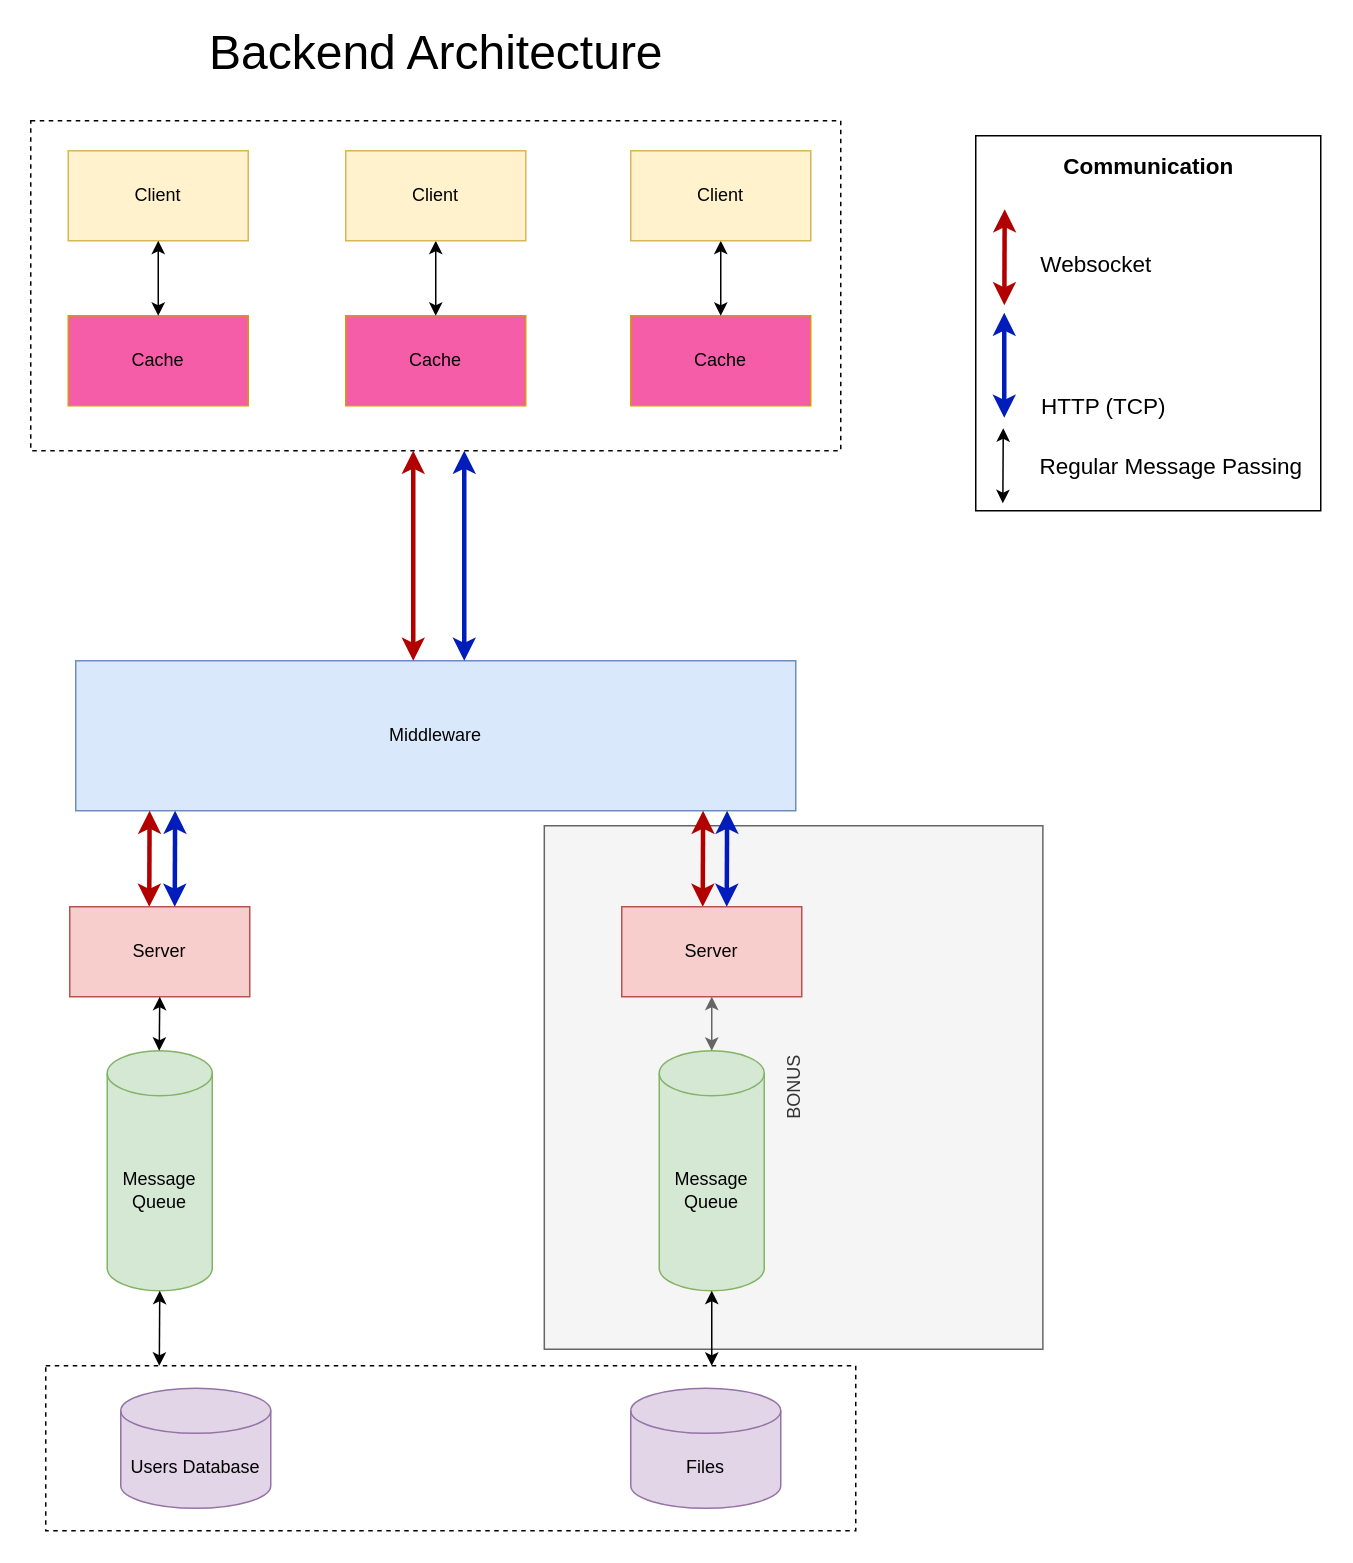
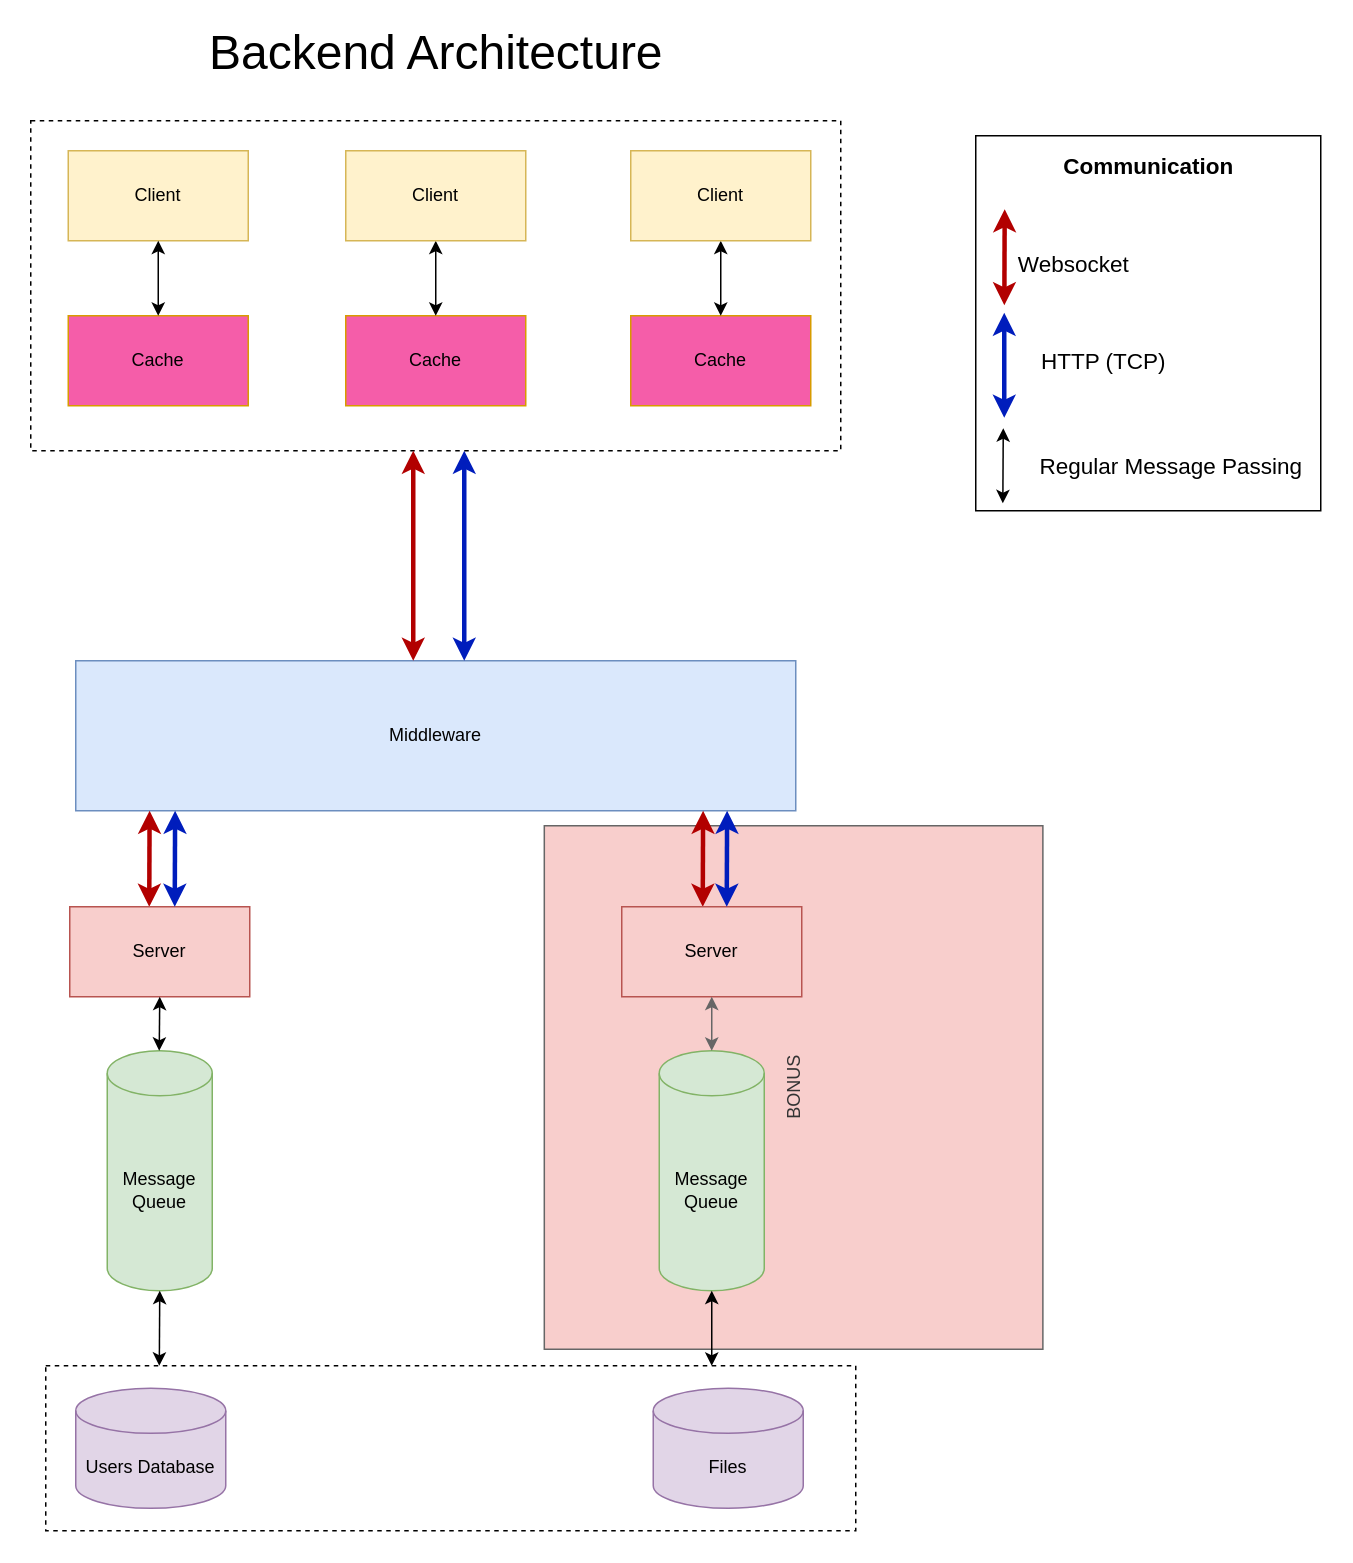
- <mxCell id="31" value="&lt;font style=&quot;font-size: 15px;&quot;&gt;Websocket&lt;/font&gt;" style="text;html=1;align=center;verticalAlign=middle;resizable=0;points=[];autosize=1;strokeColor=none;fillColor=none;fontSize=32;" vertex="1" parent="1"><mxGeometry x="685" y="145" width="90" height="50" as="geometry" /></mxCell>
+ <mxCell id="31" value="&lt;font style=&quot;font-size: 15px;&quot;&gt;Websocket&lt;/font&gt;" style="text;html=1;align=center;verticalAlign=middle;resizable=0;points=[];autosize=1;strokeColor=none;fillColor=none;fontSize=32;" vertex="1" parent="1"><mxGeometry x="670" y="145" width="90" height="50" as="geometry" /></mxCell>
- <mxCell id="37" value="&lt;font style=&quot;font-size: 15px;&quot;&gt;HTTP (TCP)&lt;/font&gt;" style="text;html=1;align=center;verticalAlign=middle;resizable=0;points=[];autosize=1;strokeColor=none;fillColor=none;fontSize=32;" vertex="1" parent="1"><mxGeometry x="685" y="240" width="100" height="50" as="geometry" /></mxCell>
+ <mxCell id="37" value="&lt;font style=&quot;font-size: 15px;&quot;&gt;HTTP (TCP)&lt;/font&gt;" style="text;html=1;align=center;verticalAlign=middle;resizable=0;points=[];autosize=1;strokeColor=none;fillColor=none;fontSize=32;" vertex="1" parent="1"><mxGeometry x="685" y="210" width="100" height="50" as="geometry" /></mxCell>
- <mxCell id="3" value="BONUS" style="rounded=0;whiteSpace=wrap;html=1;rotation=-90;fillColor=#f5f5f5;fontColor=#333333;strokeColor=#666666;" vertex="1" parent="1"><mxGeometry x="354.06" y="558.31" width="349" height="332.38" as="geometry" /></mxCell>
+ <mxCell id="3" value="BONUS" style="rounded=0;whiteSpace=wrap;html=1;rotation=-90;fillColor=#f8cecc;fontColor=#333333;strokeColor=#666666;" vertex="1" parent="1"><mxGeometry x="354.06" y="558.31" width="349" height="332.38" as="geometry" /></mxCell>
- <mxCell id="11" value="Users Database" style="shape=cylinder3;whiteSpace=wrap;html=1;boundedLbl=1;backgroundOutline=1;size=15;fillColor=#e1d5e7;strokeColor=#9673a6;" vertex="1" parent="1"><mxGeometry x="80" y="925" width="100" height="80" as="geometry" /></mxCell>
+ <mxCell id="11" value="Users Database" style="shape=cylinder3;whiteSpace=wrap;html=1;boundedLbl=1;backgroundOutline=1;size=15;fillColor=#e1d5e7;strokeColor=#9673a6;" vertex="1" parent="1"><mxGeometry x="50" y="925" width="100" height="80" as="geometry" /></mxCell>
- <mxCell id="12" value="Files" style="shape=cylinder3;whiteSpace=wrap;html=1;boundedLbl=1;backgroundOutline=1;size=15;fillColor=#e1d5e7;strokeColor=#9673a6;" vertex="1" parent="1"><mxGeometry x="420" y="925" width="100" height="80" as="geometry" /></mxCell>
+ <mxCell id="12" value="Files" style="shape=cylinder3;whiteSpace=wrap;html=1;boundedLbl=1;backgroundOutline=1;size=15;fillColor=#e1d5e7;strokeColor=#9673a6;" vertex="1" parent="1"><mxGeometry x="435" y="925" width="100" height="80" as="geometry" /></mxCell>
